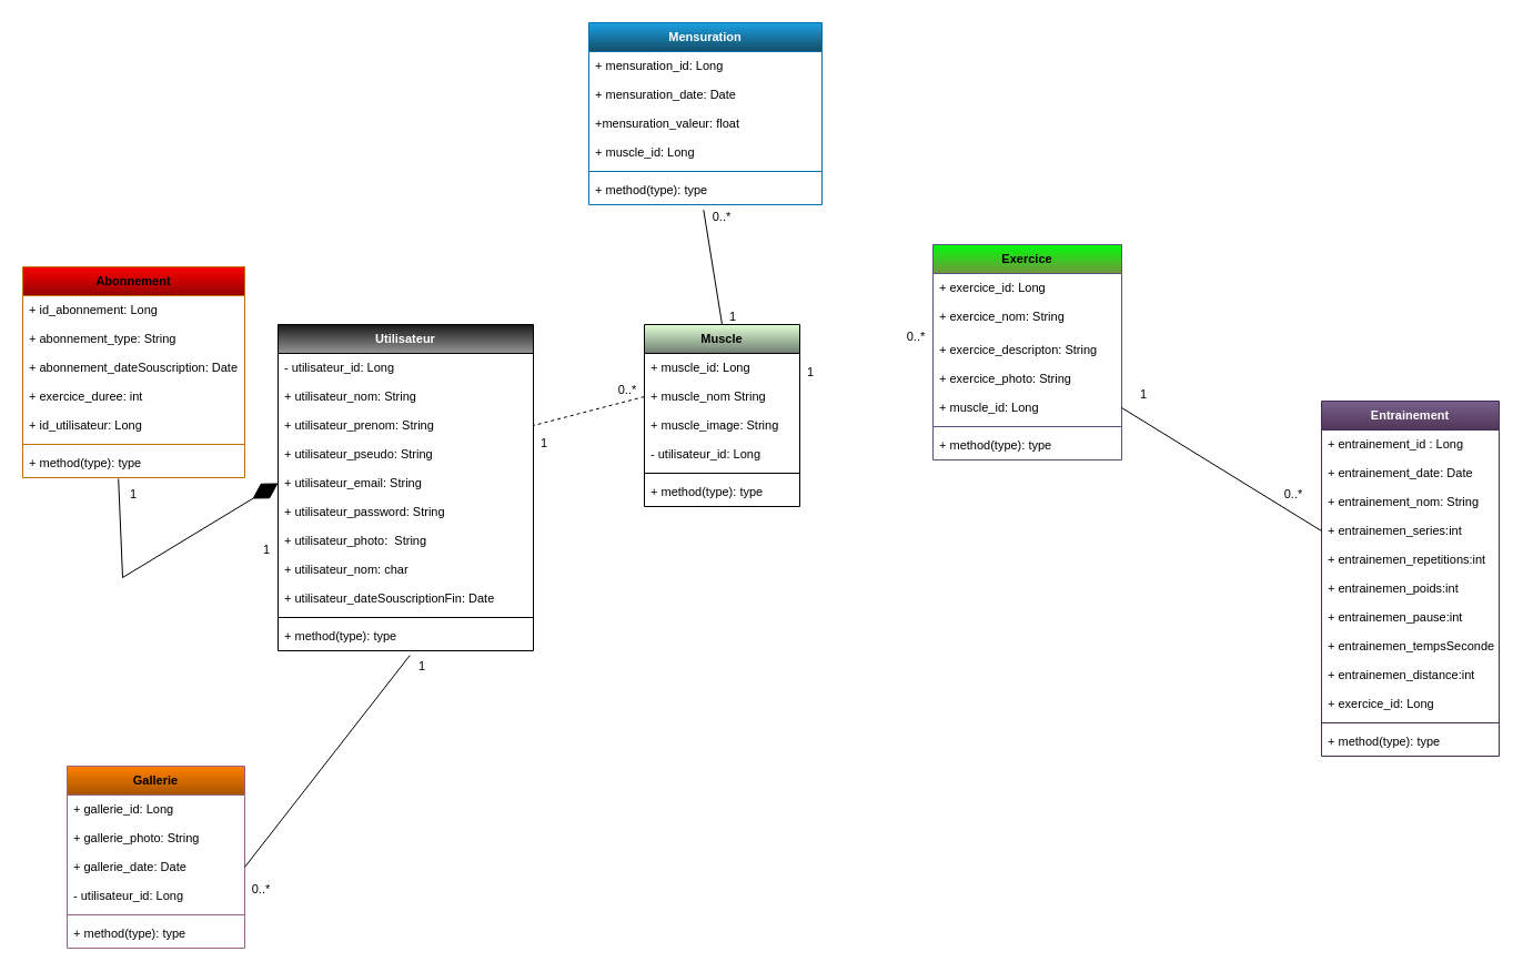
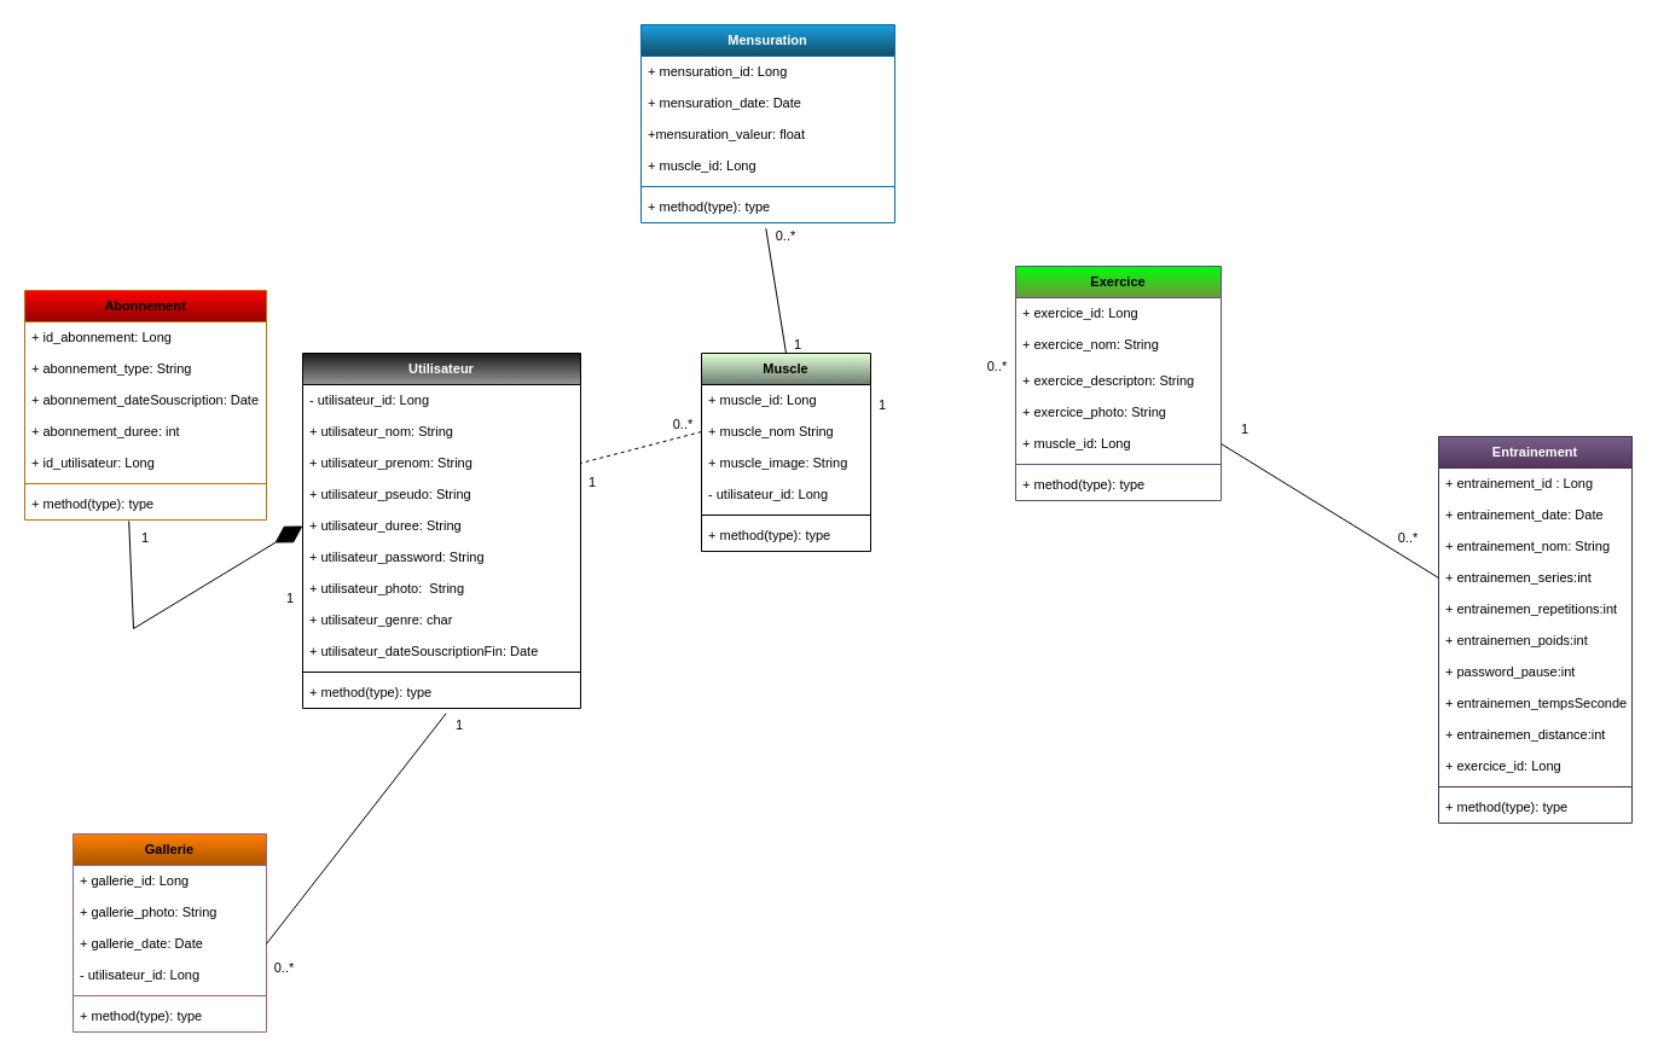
- <mxCell id="18" value="+ exercice_duree: int" style="text;strokeColor=none;fillColor=none;align=left;verticalAlign=top;spacingLeft=4;spacingRight=4;overflow=hidden;rotatable=0;points=[[0,0.5],[1,0.5]];portConstraint=eastwest;labelBackgroundColor=#FFFFFF;labelBorderColor=none;fontSize=11;fontColor=#000000;" parent="14" vertex="1"><mxGeometry y="104" width="200" height="26" as="geometry" /></mxCell>
+ <mxCell id="18" value="+ abonnement_duree: int" style="text;strokeColor=none;fillColor=none;align=left;verticalAlign=top;spacingLeft=4;spacingRight=4;overflow=hidden;rotatable=0;points=[[0,0.5],[1,0.5]];portConstraint=eastwest;labelBackgroundColor=#FFFFFF;labelBorderColor=none;fontSize=11;fontColor=#000000;" parent="14" vertex="1"><mxGeometry y="104" width="200" height="26" as="geometry" /></mxCell>
- <mxCell id="7" value="+ utilisateur_email: String" style="text;strokeColor=none;fillColor=none;align=left;verticalAlign=top;spacingLeft=4;spacingRight=4;overflow=hidden;rotatable=0;points=[[0,0.5],[1,0.5]];portConstraint=eastwest;fontSize=11;" parent="2" vertex="1"><mxGeometry y="130" width="230" height="26" as="geometry" /></mxCell>
+ <mxCell id="7" value="+ utilisateur_duree: String" style="text;strokeColor=none;fillColor=none;align=left;verticalAlign=top;spacingLeft=4;spacingRight=4;overflow=hidden;rotatable=0;points=[[0,0.5],[1,0.5]];portConstraint=eastwest;fontSize=11;" parent="2" vertex="1"><mxGeometry y="130" width="230" height="26" as="geometry" /></mxCell>
- <mxCell id="10" value="+ utilisateur_nom: char" style="text;strokeColor=none;fillColor=none;align=left;verticalAlign=top;spacingLeft=4;spacingRight=4;overflow=hidden;rotatable=0;points=[[0,0.5],[1,0.5]];portConstraint=eastwest;fontSize=11;" parent="2" vertex="1"><mxGeometry y="208" width="230" height="26" as="geometry" /></mxCell>
+ <mxCell id="10" value="+ utilisateur_genre: char" style="text;strokeColor=none;fillColor=none;align=left;verticalAlign=top;spacingLeft=4;spacingRight=4;overflow=hidden;rotatable=0;points=[[0,0.5],[1,0.5]];portConstraint=eastwest;fontSize=11;" parent="2" vertex="1"><mxGeometry y="208" width="230" height="26" as="geometry" /></mxCell>
- <mxCell id="36" value="+ entrainemen_pause:int" style="text;strokeColor=none;fillColor=none;align=left;verticalAlign=top;spacingLeft=4;spacingRight=4;overflow=hidden;rotatable=0;points=[[0,0.5],[1,0.5]];portConstraint=eastwest;fontSize=11;" parent="29" vertex="1"><mxGeometry y="182" width="160" height="26" as="geometry" /></mxCell>
+ <mxCell id="36" value="+ password_pause:int" style="text;strokeColor=none;fillColor=none;align=left;verticalAlign=top;spacingLeft=4;spacingRight=4;overflow=hidden;rotatable=0;points=[[0,0.5],[1,0.5]];portConstraint=eastwest;fontSize=11;" parent="29" vertex="1"><mxGeometry y="182" width="160" height="26" as="geometry" /></mxCell>
